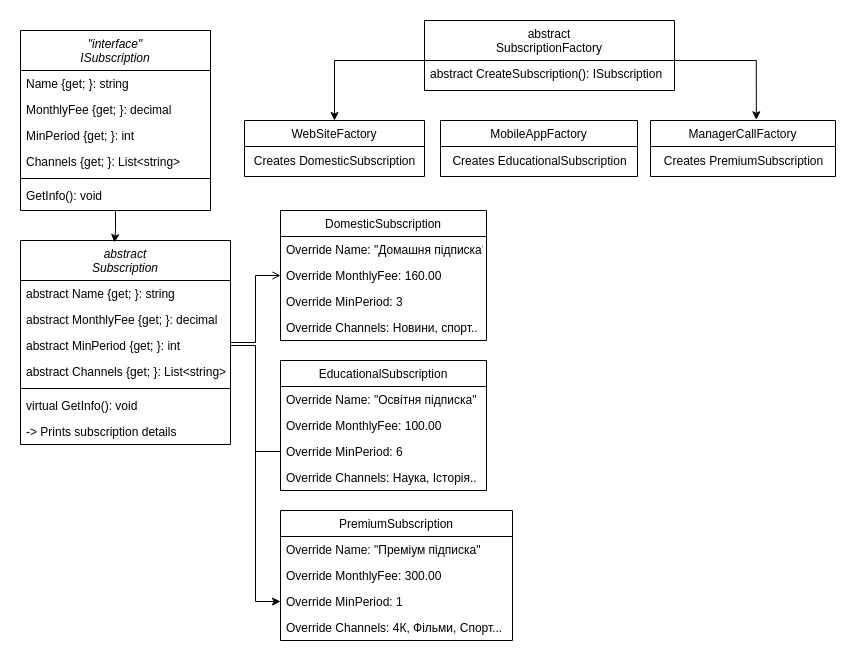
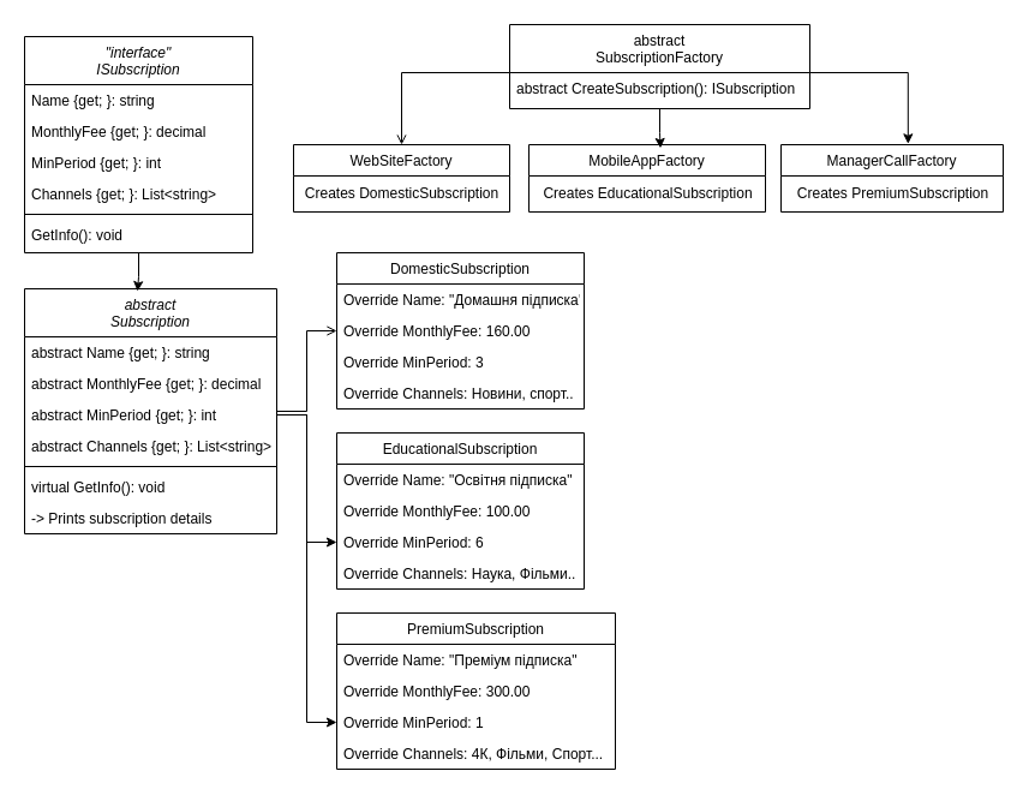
+ <mxCell id="45" style="edgeStyle=orthogonalEdgeStyle;rounded=0;orthogonalLoop=1;jettySize=auto;html=1;entryX=0.556;entryY=0.052;entryDx=0;entryDy=0;entryPerimeter=0;" edge="1" parent="1" source="9" target="30"><mxGeometry relative="1" as="geometry" /></mxCell>
- <mxCell id="44" style="edgeStyle=orthogonalEdgeStyle;rounded=0;orthogonalLoop=1;jettySize=auto;html=1;entryX=0.5;entryY=0;entryDx=0;entryDy=0;" edge="1" parent="1" source="10" target="16"><mxGeometry relative="1" as="geometry"><Array as="points"><mxPoint x="334" y="60" /></Array></mxGeometry></mxCell>
+ <mxCell id="44" style="edgeStyle=orthogonalEdgeStyle;rounded=0;orthogonalLoop=1;jettySize=auto;html=1;entryX=0.5;entryY=0;entryDx=0;entryDy=0;endArrow=open;" edge="1" parent="1" source="10" target="16"><mxGeometry relative="1" as="geometry"><Array as="points"><mxPoint x="334" y="60" /></Array></mxGeometry></mxCell>
- <mxCell id="42" style="edgeStyle=orthogonalEdgeStyle;rounded=0;orthogonalLoop=1;jettySize=auto;html=1;endArrow=none;" edge="1" parent="1" source="22" target="35"><mxGeometry relative="1" as="geometry" /></mxCell>
+ <mxCell id="42" style="edgeStyle=orthogonalEdgeStyle;rounded=0;orthogonalLoop=1;jettySize=auto;html=1;" edge="1" parent="1" source="22" target="35"><mxGeometry relative="1" as="geometry" /></mxCell>
- <mxCell id="36" value="Override Channels: Наука, Історія.." style="text;align=left;verticalAlign=top;spacingLeft=4;spacingRight=4;overflow=hidden;rotatable=0;points=[[0,0.5],[1,0.5]];portConstraint=eastwest;rounded=0;shadow=0;html=0;" vertex="1" parent="32"><mxGeometry y="104" width="206" height="26" as="geometry" /></mxCell>
+ <mxCell id="36" value="Override Channels: Наука, Фільми.." style="text;align=left;verticalAlign=top;spacingLeft=4;spacingRight=4;overflow=hidden;rotatable=0;points=[[0,0.5],[1,0.5]];portConstraint=eastwest;rounded=0;shadow=0;html=0;" vertex="1" parent="32"><mxGeometry y="104" width="206" height="26" as="geometry" /></mxCell>
